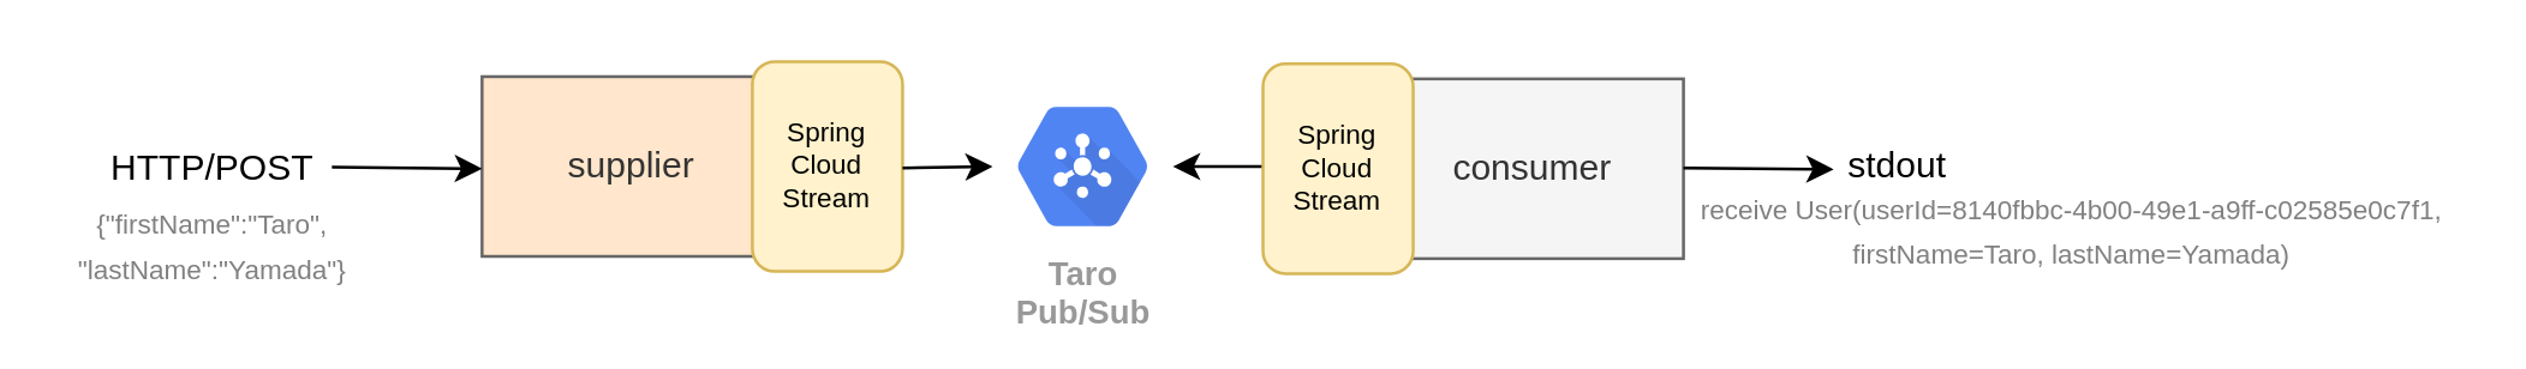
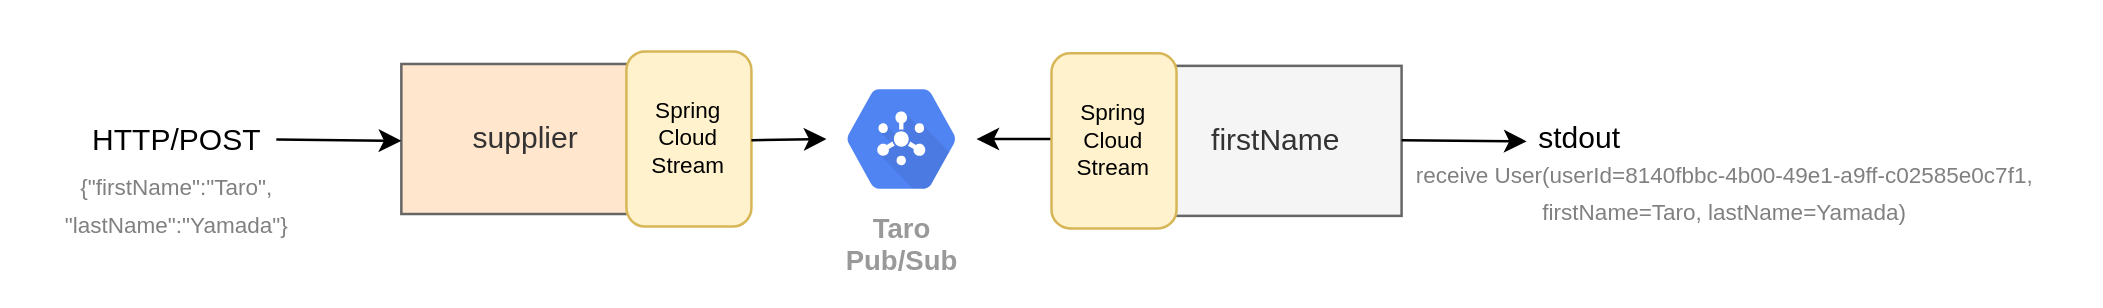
- <mxCell id="3" value="consumer" style="rounded=0;whiteSpace=wrap;html=1;fillColor=#f5f5f5;strokeColor=#666666;fontColor=#333333;" parent="1" vertex="1"><mxGeometry x="460" y="25.75" width="100" height="60" as="geometry" /></mxCell>
+ <mxCell id="3" value="firstName" style="rounded=0;whiteSpace=wrap;html=1;fillColor=#f5f5f5;strokeColor=#666666;fontColor=#333333;" parent="1" vertex="1"><mxGeometry x="460" y="25.75" width="100" height="60" as="geometry" /></mxCell>
